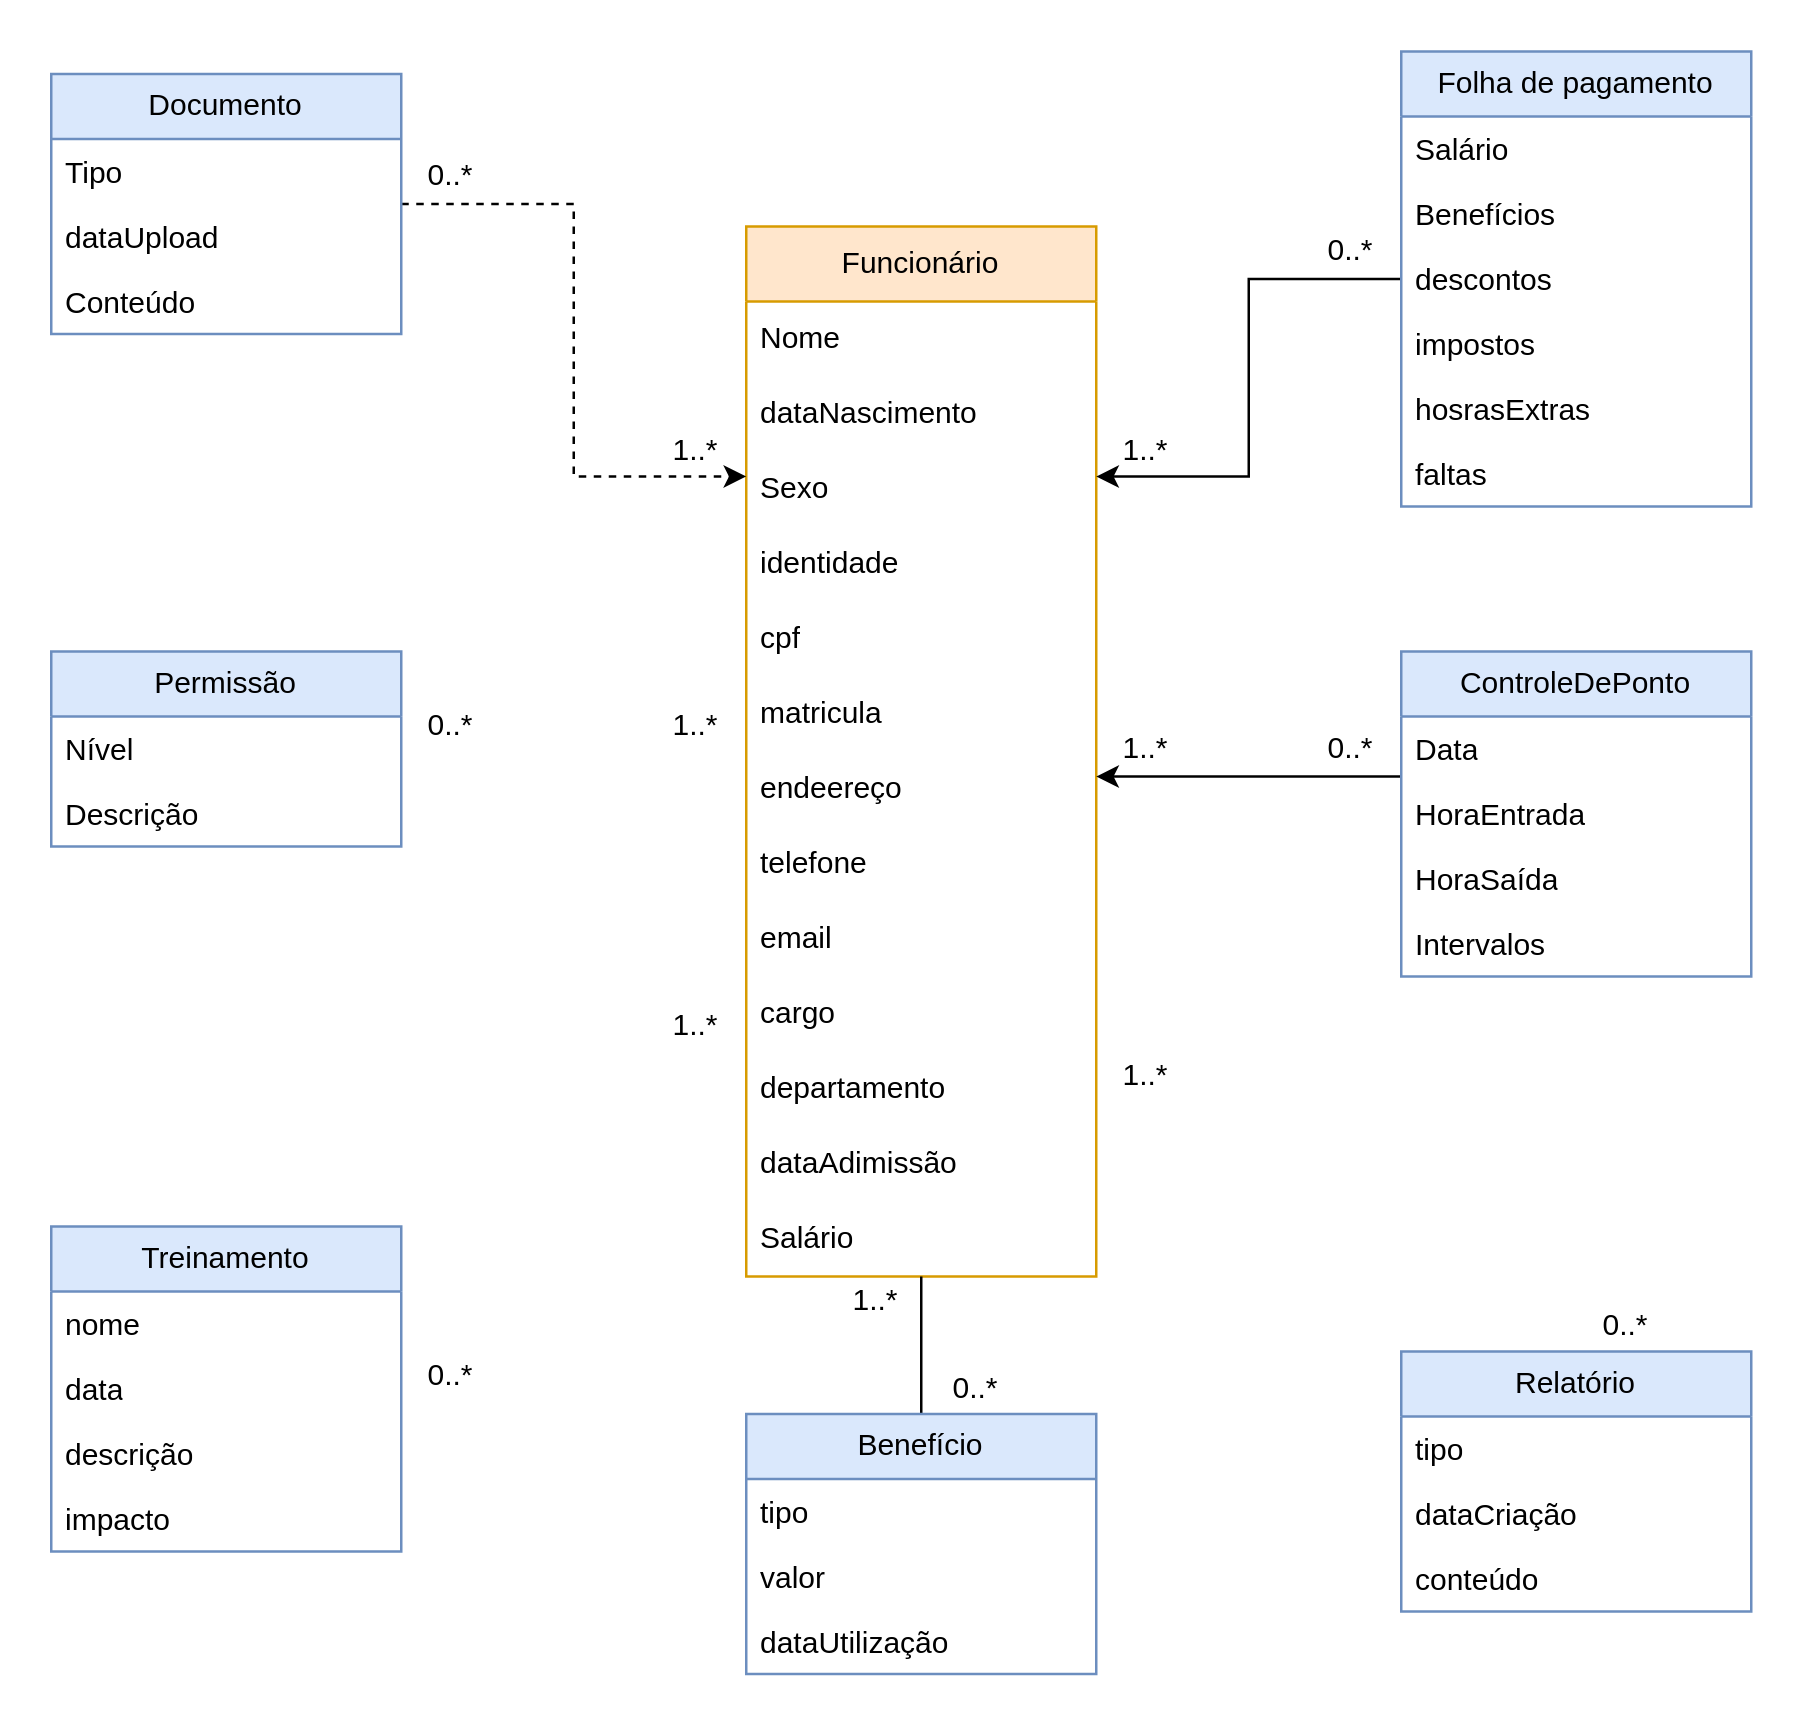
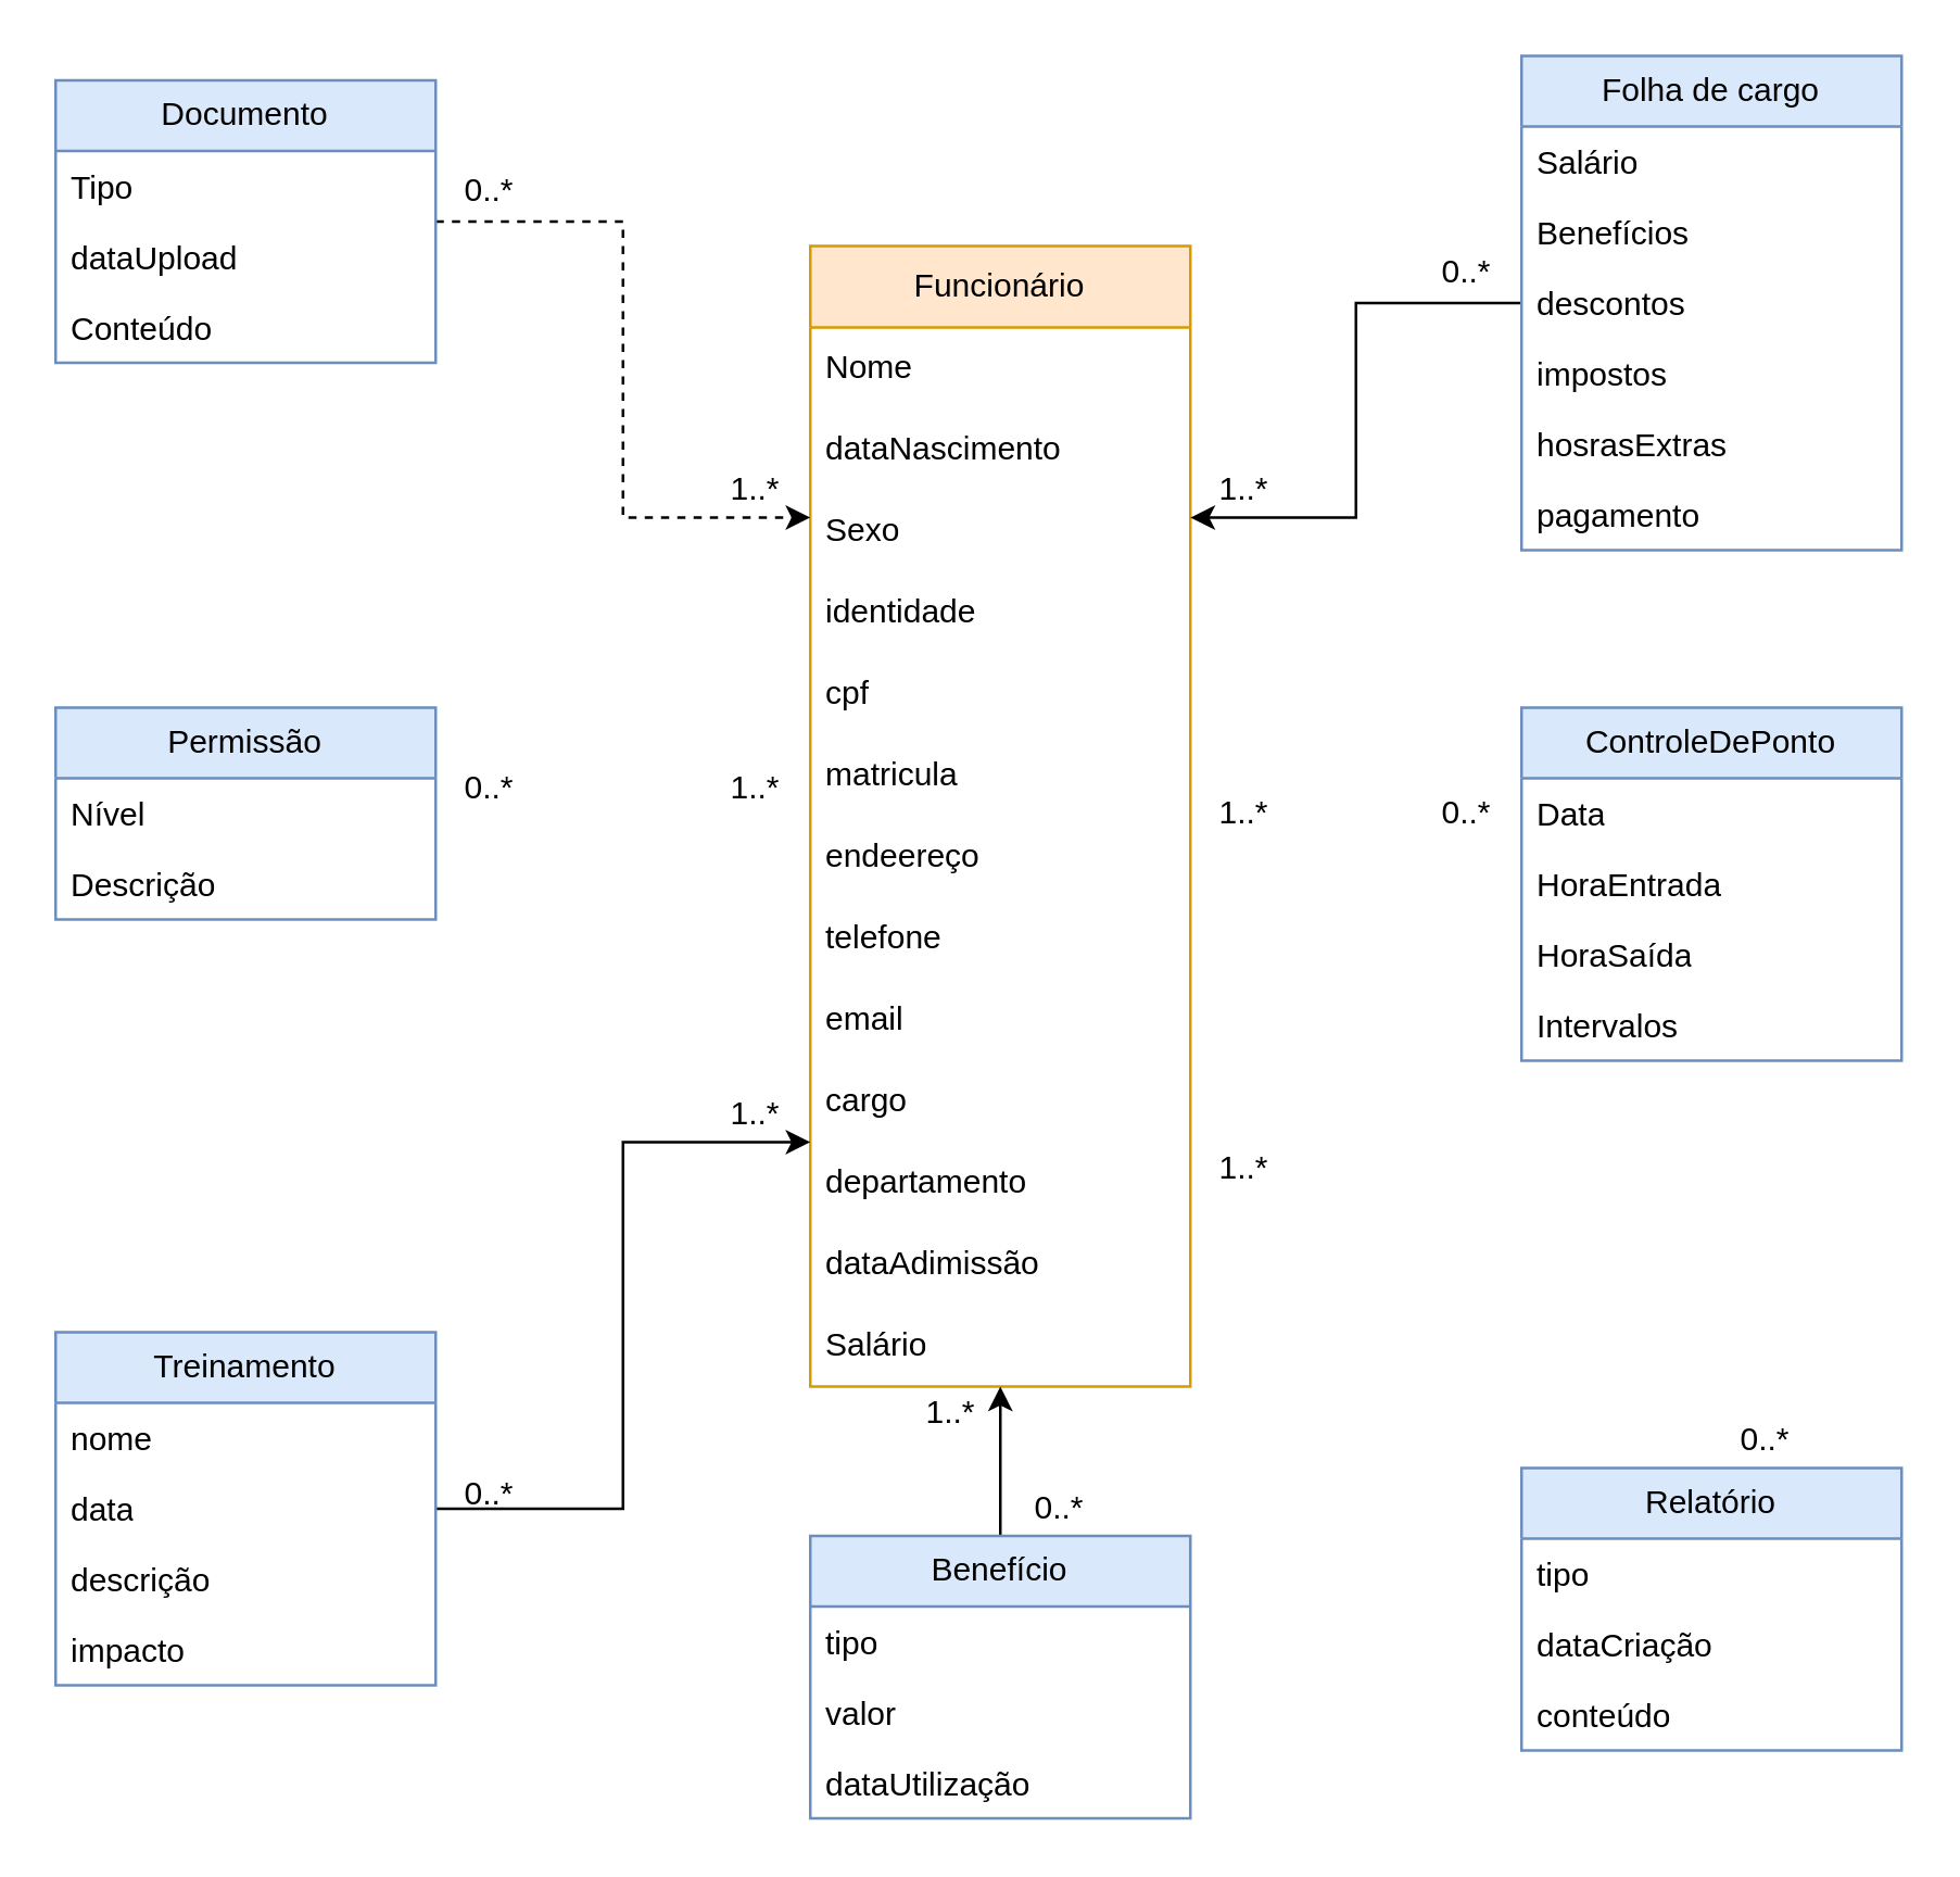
- <mxCell id="25" value="Folha de pagamento" style="swimlane;fontStyle=0;childLayout=stackLayout;horizontal=1;startSize=26;fillColor=#dae8fc;horizontalStack=0;resizeParent=1;resizeParentMax=0;resizeLast=0;collapsible=1;marginBottom=0;whiteSpace=wrap;html=1;strokeColor=#6c8ebf;" vertex="1" parent="1"><mxGeometry x="560" y="20" width="140" height="182" as="geometry" /></mxCell>
+ <mxCell id="25" value="Folha de cargo" style="swimlane;fontStyle=0;childLayout=stackLayout;horizontal=1;startSize=26;fillColor=#dae8fc;horizontalStack=0;resizeParent=1;resizeParentMax=0;resizeLast=0;collapsible=1;marginBottom=0;whiteSpace=wrap;html=1;strokeColor=#6c8ebf;" vertex="1" parent="1"><mxGeometry x="560" y="20" width="140" height="182" as="geometry" /></mxCell>
- <mxCell id="31" value="faltas" style="text;strokeColor=none;fillColor=none;align=left;verticalAlign=top;spacingLeft=4;spacingRight=4;overflow=hidden;rotatable=0;points=[[0,0.5],[1,0.5]];portConstraint=eastwest;whiteSpace=wrap;html=1;" vertex="1" parent="25"><mxGeometry y="156" width="140" height="26" as="geometry" /></mxCell>
+ <mxCell id="31" value="pagamento" style="text;strokeColor=none;fillColor=none;align=left;verticalAlign=top;spacingLeft=4;spacingRight=4;overflow=hidden;rotatable=0;points=[[0,0.5],[1,0.5]];portConstraint=eastwest;whiteSpace=wrap;html=1;" vertex="1" parent="25"><mxGeometry y="156" width="140" height="26" as="geometry" /></mxCell>
- <mxCell id="32" style="edgeStyle=orthogonalEdgeStyle;rounded=0;orthogonalLoop=1;jettySize=auto;html=1;" edge="1" parent="1" source="33" target="2"><mxGeometry relative="1" as="geometry"><Array as="points"><mxPoint x="500" y="310" /><mxPoint x="500" y="310" /></Array></mxGeometry></mxCell>
+ <mxCell id="43" style="edgeStyle=orthogonalEdgeStyle;rounded=0;orthogonalLoop=1;jettySize=auto;html=1;" edge="1" parent="1" source="44" target="2"><mxGeometry relative="1" as="geometry"><Array as="points"><mxPoint x="229" y="555" /><mxPoint x="229" y="420" /></Array></mxGeometry></mxCell>
- <mxCell id="38" style="edgeStyle=orthogonalEdgeStyle;rounded=0;orthogonalLoop=1;jettySize=auto;html=1;endArrow=none;" edge="1" parent="1" source="39" target="2"><mxGeometry relative="1" as="geometry" /></mxCell>
+ <mxCell id="38" style="edgeStyle=orthogonalEdgeStyle;rounded=0;orthogonalLoop=1;jettySize=auto;html=1;" edge="1" parent="1" source="39" target="2"><mxGeometry relative="1" as="geometry" /></mxCell>
